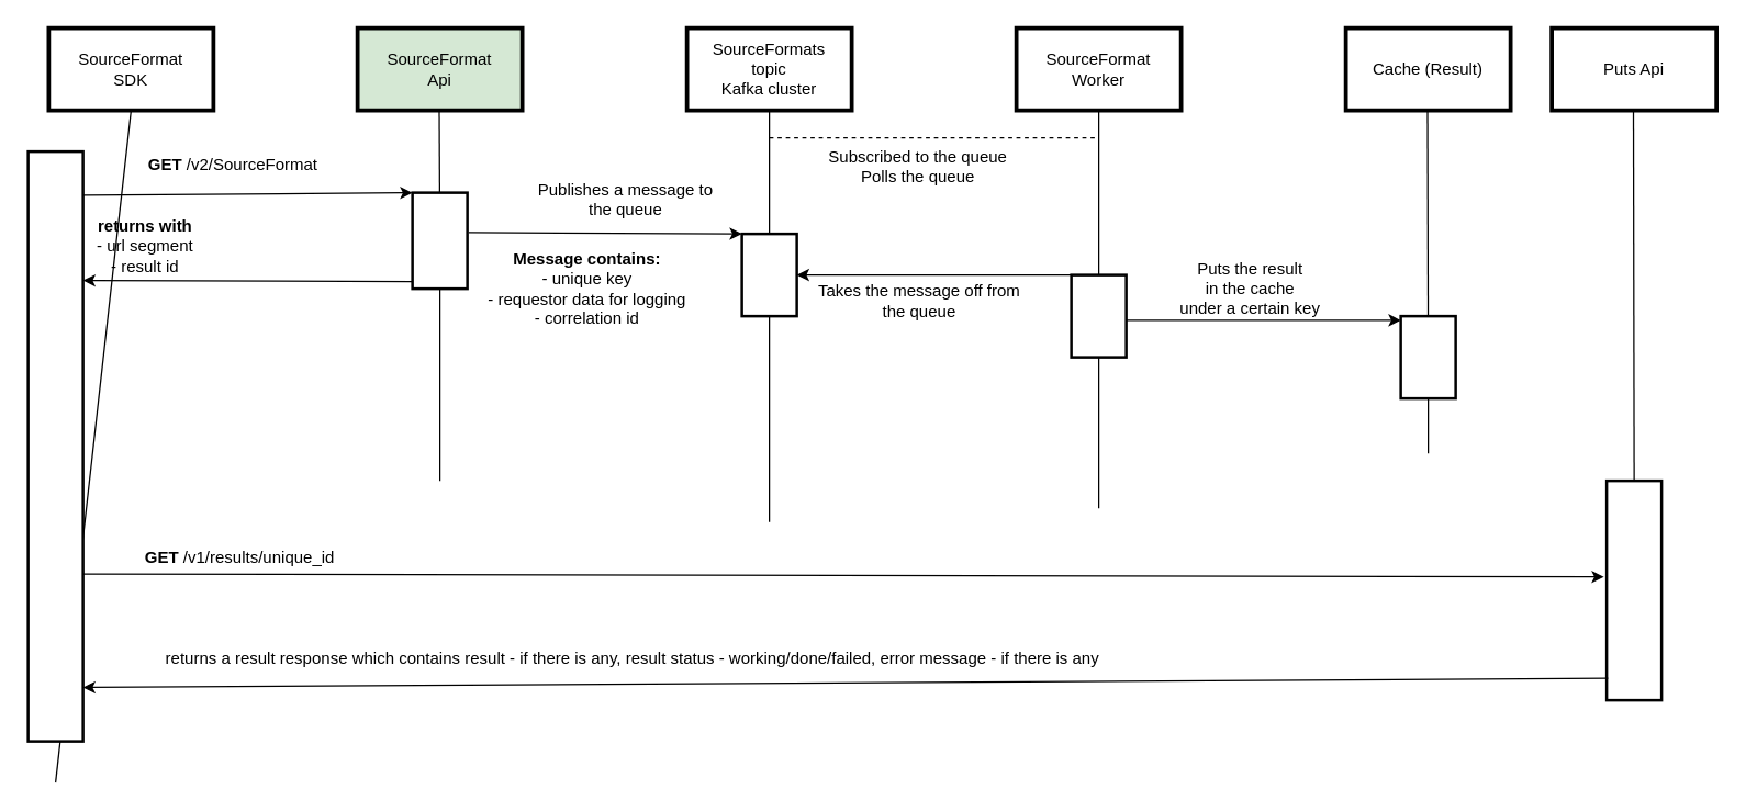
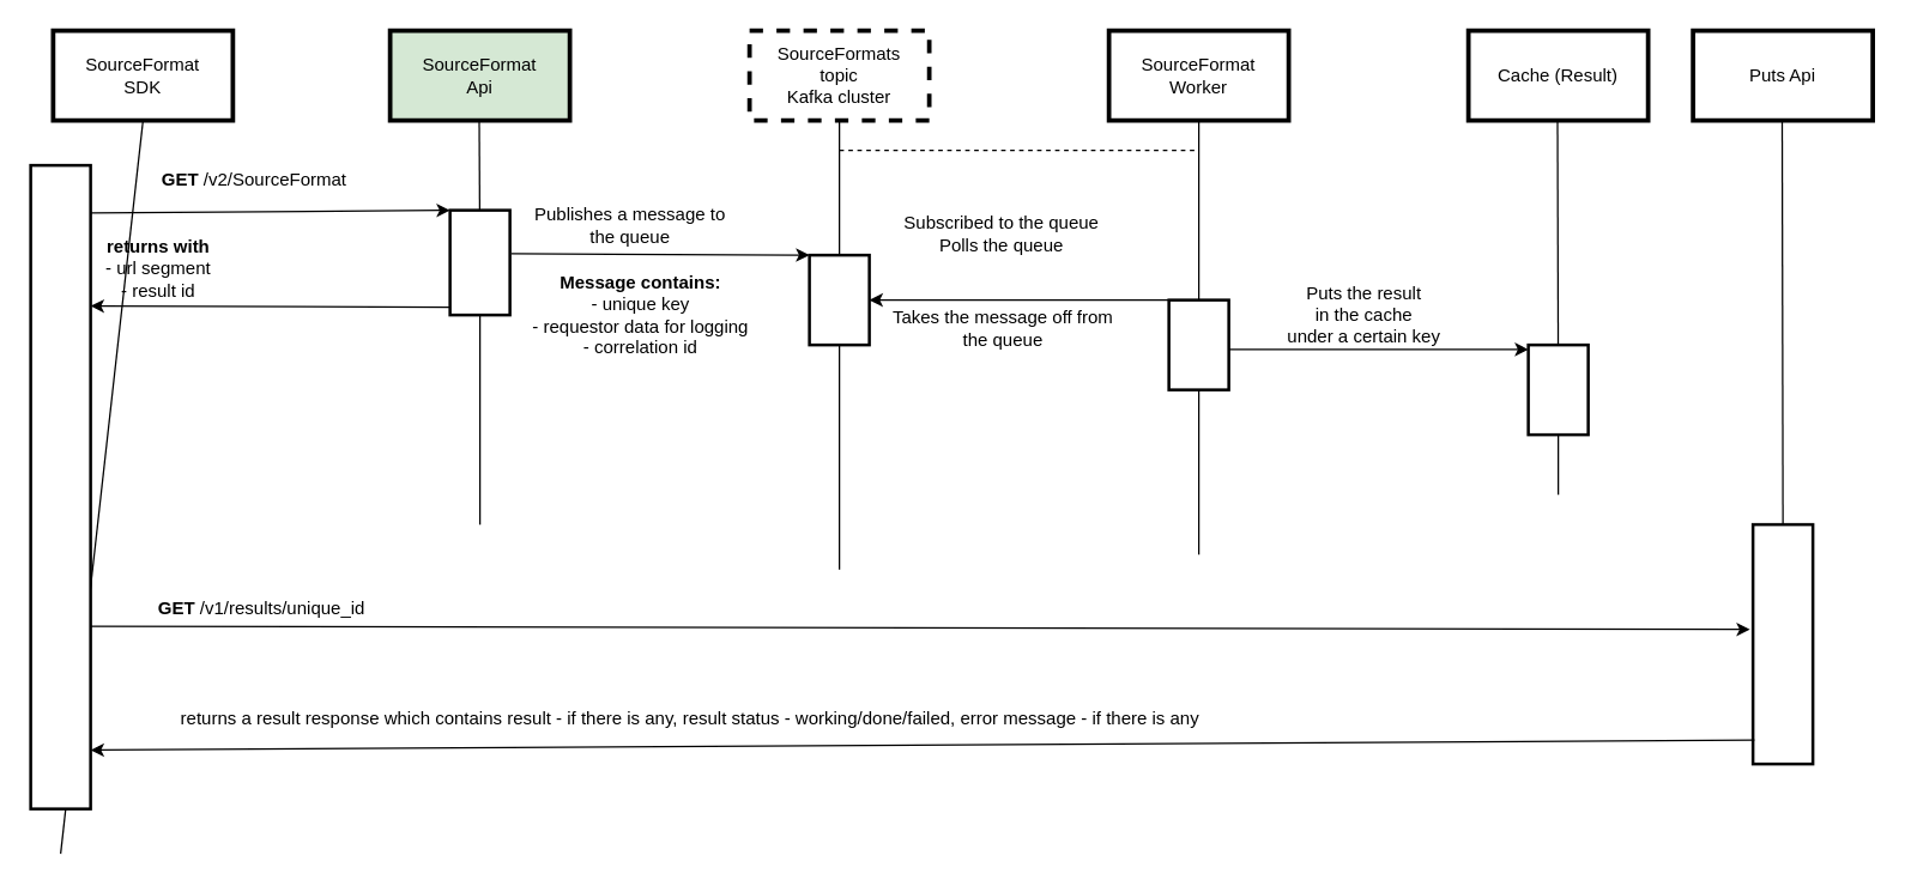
- <mxCell id="11" value="SourceFormats&lt;br&gt;topic&lt;br&gt;Kafka cluster" style="rounded=0;whiteSpace=wrap;html=1;strokeWidth=3;" parent="1" vertex="1"><mxGeometry x="500" y="20" width="120" height="60" as="geometry" /></mxCell>
+ <mxCell id="11" value="SourceFormats&lt;br&gt;topic&lt;br&gt;Kafka cluster" style="rounded=0;whiteSpace=wrap;html=1;strokeWidth=3;dashed=1;" parent="1" vertex="1"><mxGeometry x="500" y="20" width="120" height="60" as="geometry" /></mxCell>
- <mxCell id="20" value="Subscribed to the queue&lt;br&gt;Polls the queue" style="text;html=1;align=center;verticalAlign=middle;resizable=0;points=[];autosize=1;strokeColor=none;fillColor=none;" parent="1" vertex="1"><mxGeometry x="593" y="106" width="150" height="30" as="geometry" /></mxCell>
+ <mxCell id="20" value="Subscribed to the queue&lt;br&gt;Polls the queue" style="text;html=1;align=center;verticalAlign=middle;resizable=0;points=[];autosize=1;strokeColor=none;fillColor=none;" parent="1" vertex="1"><mxGeometry x="593" y="141" width="150" height="30" as="geometry" /></mxCell>
- <mxCell id="16" value="Publishes a message to &lt;br&gt;the queue" style="text;html=1;align=center;verticalAlign=middle;resizable=0;points=[];autosize=1;strokeColor=none;fillColor=none;" parent="1" vertex="1"><mxGeometry x="385" y="130" width="140" height="30" as="geometry" /></mxCell>
+ <mxCell id="16" value="Publishes a message to &lt;br&gt;the queue" style="text;html=1;align=center;verticalAlign=middle;resizable=0;points=[];autosize=1;strokeColor=none;fillColor=none;" parent="1" vertex="1"><mxGeometry x="350" y="135" width="140" height="30" as="geometry" /></mxCell>
